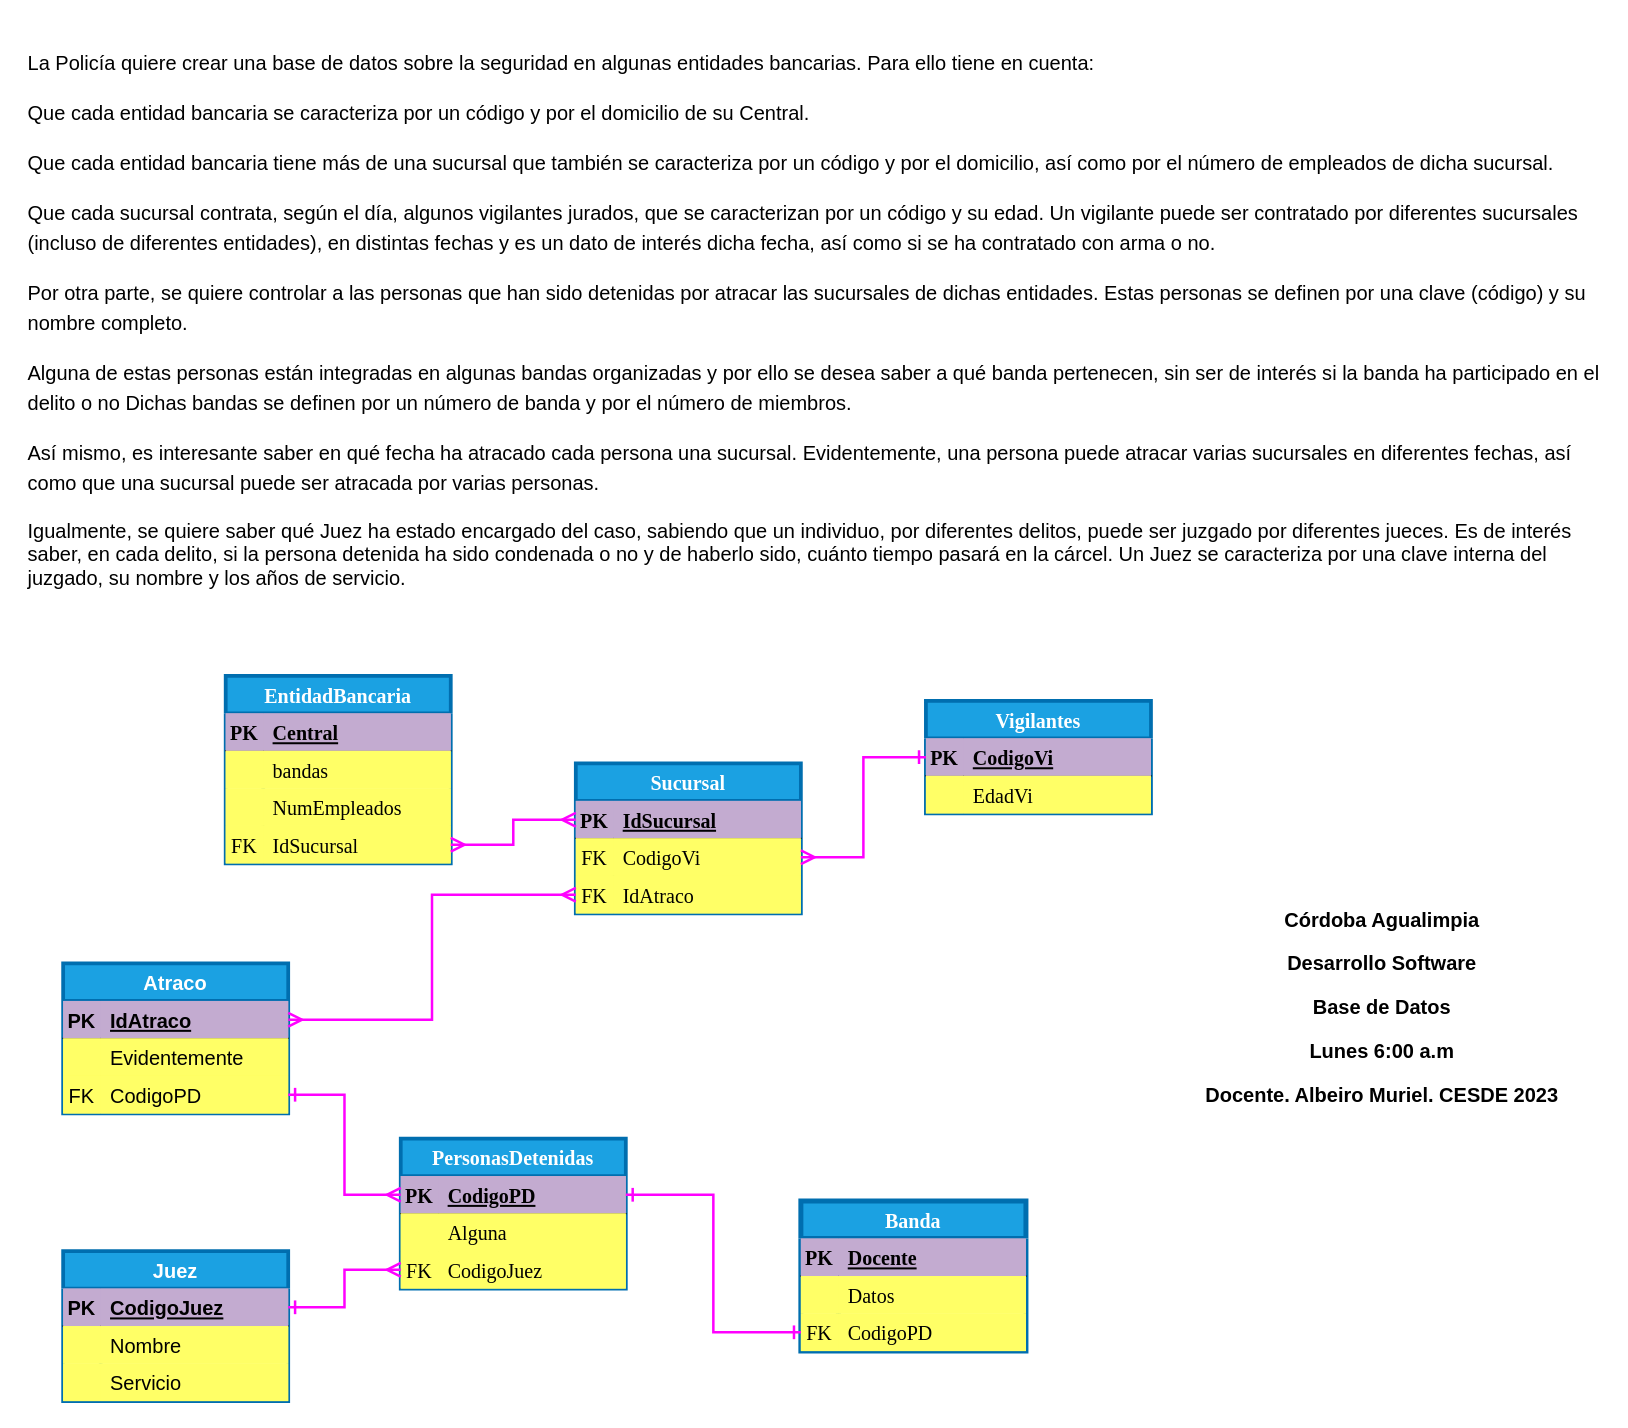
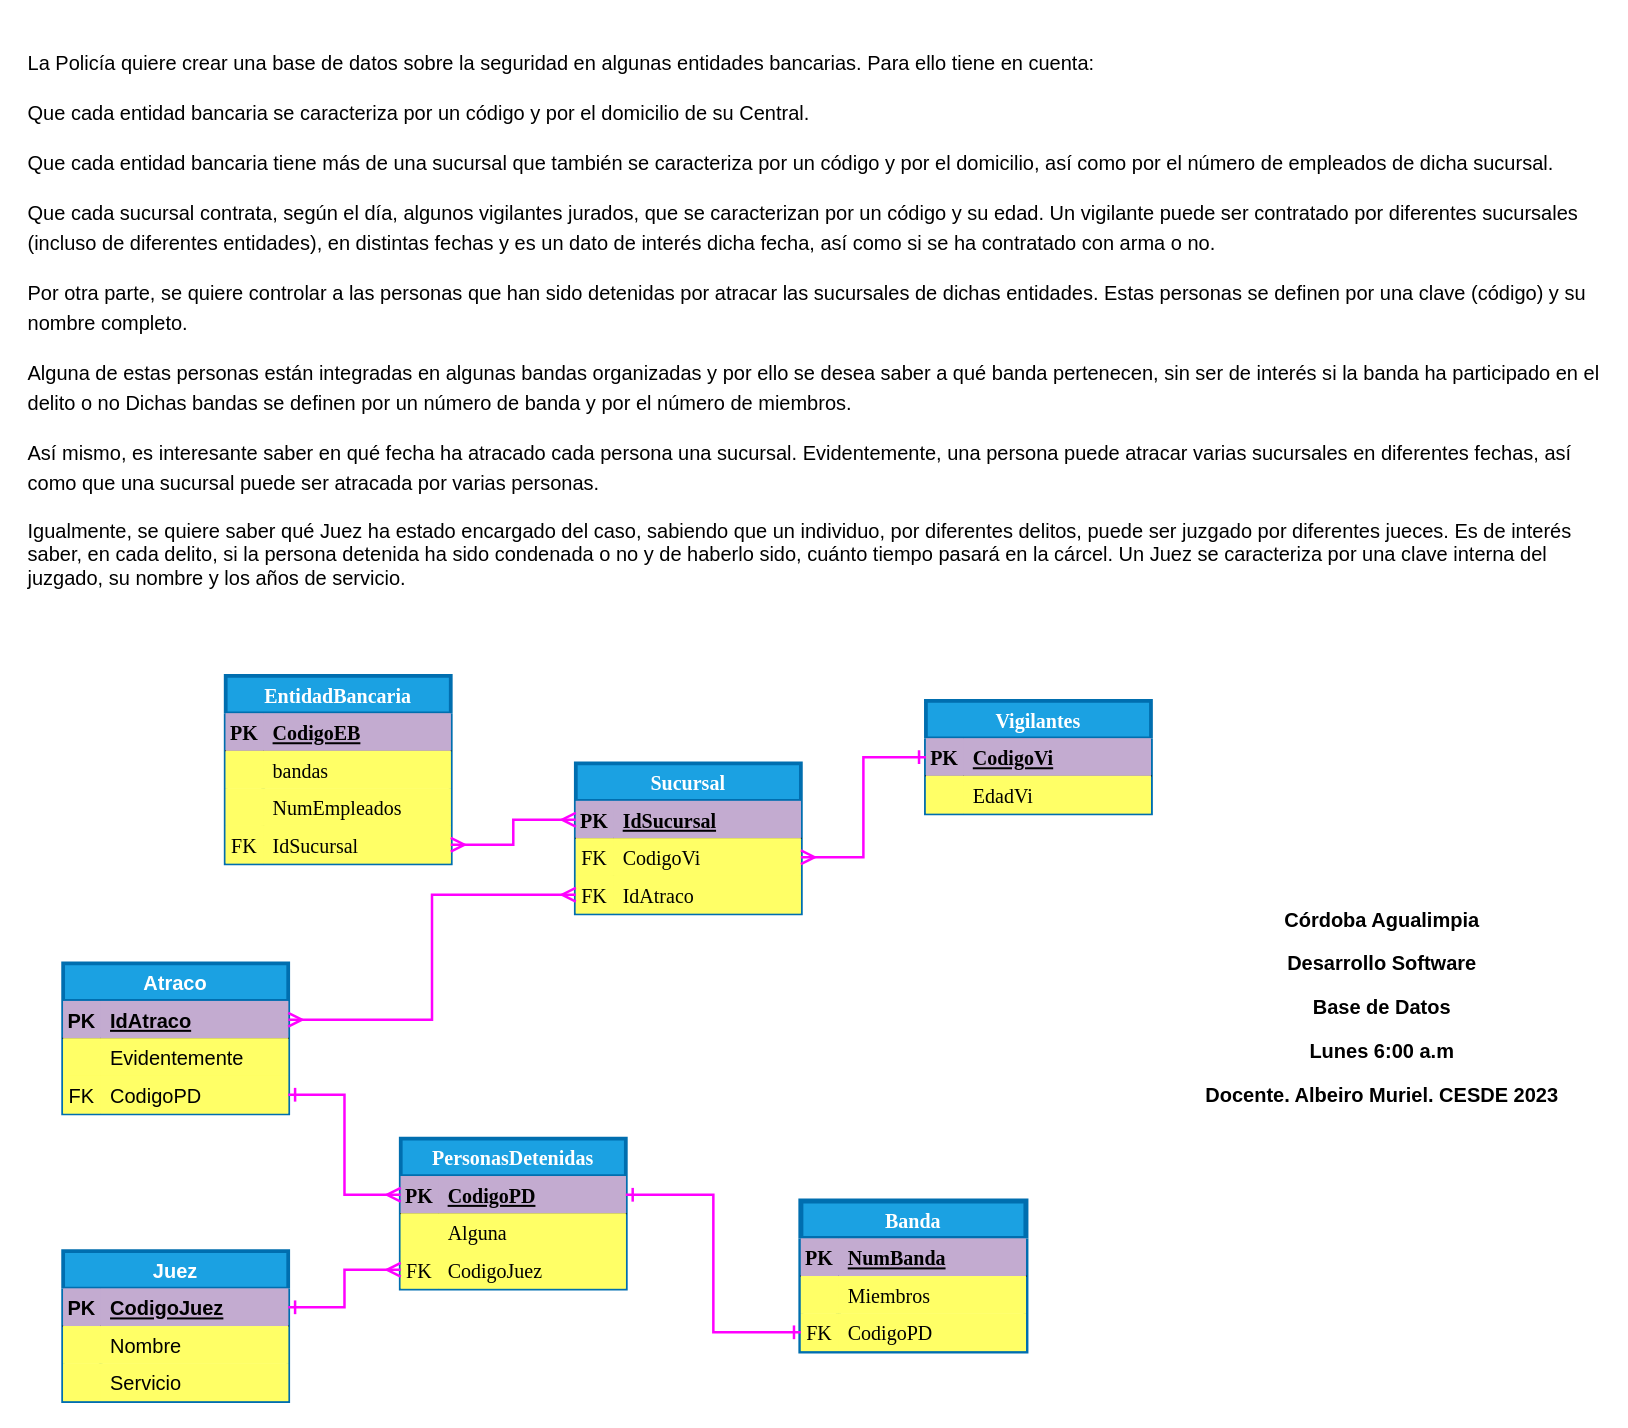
- <mxCell id="6" value="Central" style="shape=partialRectangle;connectable=0;fillColor=#C3ABD0;top=0;left=0;bottom=0;right=0;align=left;spacingLeft=6;fontStyle=5;overflow=hidden;fontFamily=Verdana;fontSize=16;fontColor=#000000;" vertex="1" parent="4"><mxGeometry x="30" width="150" height="30" as="geometry"><mxRectangle width="150" height="30" as="alternateBounds" /></mxGeometry></mxCell>
+ <mxCell id="6" value="CodigoEB" style="shape=partialRectangle;connectable=0;fillColor=#C3ABD0;top=0;left=0;bottom=0;right=0;align=left;spacingLeft=6;fontStyle=5;overflow=hidden;fontFamily=Verdana;fontSize=16;fontColor=#000000;" vertex="1" parent="4"><mxGeometry x="30" width="150" height="30" as="geometry"><mxRectangle width="150" height="30" as="alternateBounds" /></mxGeometry></mxCell>
- <mxCell id="48" value="Docente" style="shape=partialRectangle;connectable=0;fillColor=#C3ABD0;top=0;left=0;bottom=0;right=0;align=left;spacingLeft=6;fontStyle=5;overflow=hidden;fontFamily=Verdana;fontSize=16;fontColor=#000000;" vertex="1" parent="46"><mxGeometry x="30" width="150" height="30" as="geometry"><mxRectangle width="150" height="30" as="alternateBounds" /></mxGeometry></mxCell>
+ <mxCell id="48" value="NumBanda" style="shape=partialRectangle;connectable=0;fillColor=#C3ABD0;top=0;left=0;bottom=0;right=0;align=left;spacingLeft=6;fontStyle=5;overflow=hidden;fontFamily=Verdana;fontSize=16;fontColor=#000000;" vertex="1" parent="46"><mxGeometry x="30" width="150" height="30" as="geometry"><mxRectangle width="150" height="30" as="alternateBounds" /></mxGeometry></mxCell>
- <mxCell id="51" value="Datos" style="shape=partialRectangle;connectable=0;fillColor=#FFFF66;top=0;left=0;bottom=0;right=0;align=left;spacingLeft=6;overflow=hidden;fontFamily=Verdana;fontSize=16;fontColor=#000000;" vertex="1" parent="49"><mxGeometry x="30" width="150" height="30" as="geometry"><mxRectangle width="150" height="30" as="alternateBounds" /></mxGeometry></mxCell>
+ <mxCell id="51" value="Miembros" style="shape=partialRectangle;connectable=0;fillColor=#FFFF66;top=0;left=0;bottom=0;right=0;align=left;spacingLeft=6;overflow=hidden;fontFamily=Verdana;fontSize=16;fontColor=#000000;" vertex="1" parent="49"><mxGeometry x="30" width="150" height="30" as="geometry"><mxRectangle width="150" height="30" as="alternateBounds" /></mxGeometry></mxCell>
